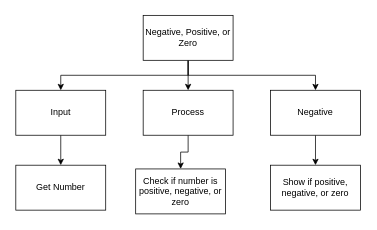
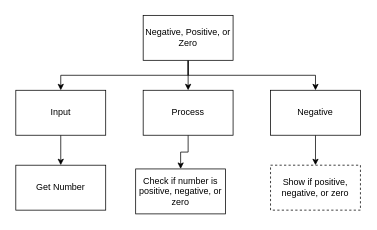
- <mxCell id="14" value="Show if positive, negative, or zero" style="rounded=0;whiteSpace=wrap;html=1;" vertex="1" parent="1"><mxGeometry x="360" y="220" width="120" height="60" as="geometry" /></mxCell>
+ <mxCell id="14" value="Show if positive, negative, or zero" style="rounded=0;whiteSpace=wrap;html=1;dashed=1;" vertex="1" parent="1"><mxGeometry x="360" y="220" width="120" height="60" as="geometry" /></mxCell>
